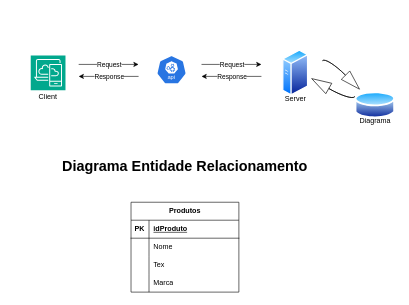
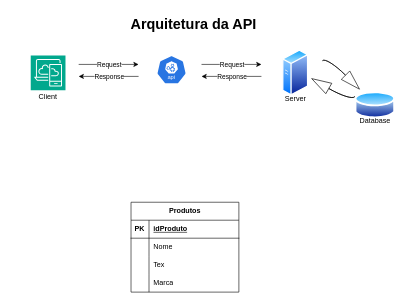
+ <mxCell id="19" value="&lt;h1 style=&quot;margin-top: 0px;&quot;&gt;Arquitetura da API&lt;/h1&gt;" style="text;html=1;whiteSpace=wrap;overflow=hidden;rounded=0;" parent="1" vertex="1"><mxGeometry x="215" y="20" width="240" height="47" as="geometry" /></mxCell>
- <mxCell id="15" value="Diagrama" style="text;html=1;align=center;verticalAlign=middle;whiteSpace=wrap;rounded=0;" parent="1" vertex="1"><mxGeometry x="594.79" y="187" width="60" height="30" as="geometry" /></mxCell>
+ <mxCell id="15" value="Database" style="text;html=1;align=center;verticalAlign=middle;whiteSpace=wrap;rounded=0;" parent="1" vertex="1"><mxGeometry x="594.79" y="187" width="60" height="30" as="geometry" /></mxCell>
- <mxCell id="33" value="&lt;h1 style=&quot;margin-top: 0px;&quot;&gt;Diagrama Entidade Relacionamento&lt;/h1&gt;" style="text;html=1;whiteSpace=wrap;overflow=hidden;rounded=0;align=center;" parent="1" vertex="1"><mxGeometry x="20" y="257" width="574.79" height="47" as="geometry" /></mxCell>
